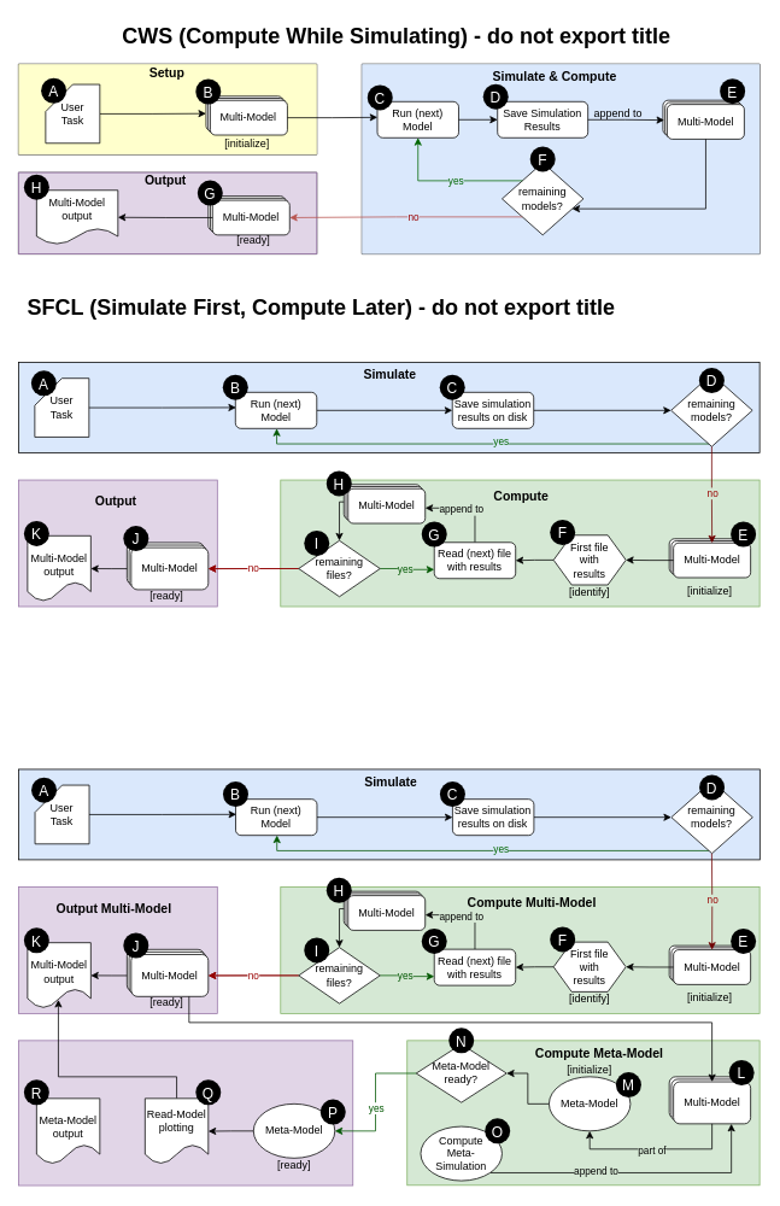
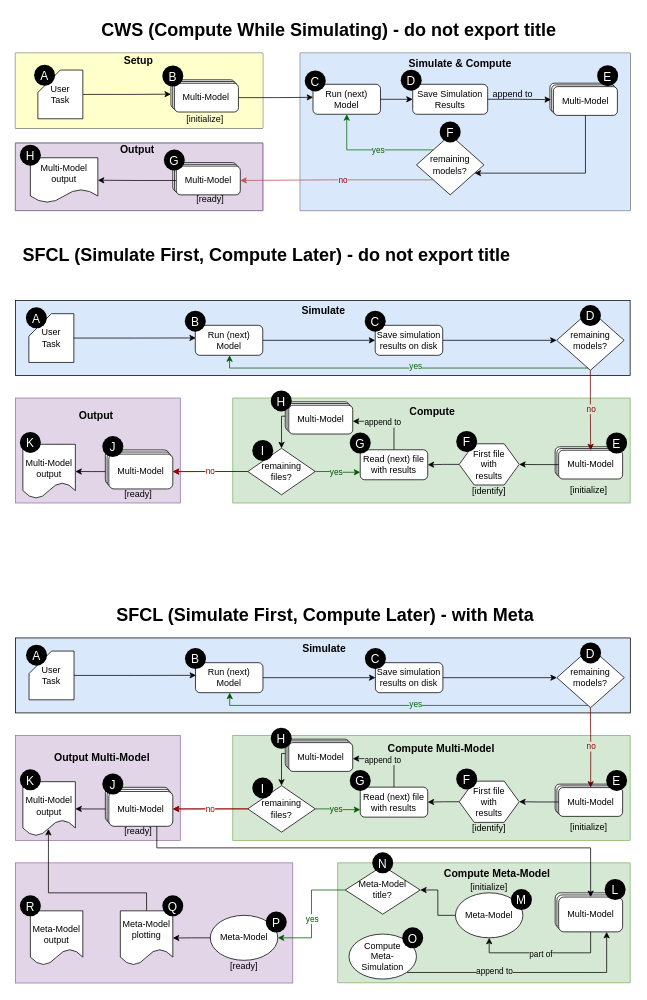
+ <mxCell id="127" value="&lt;h1&gt;&lt;font style=&quot;font-size: 24px;&quot;&gt;SFCL (Simulate First, Compute Later) - with Meta&lt;/font&gt;&lt;/h1&gt;" style="text;html=1;strokeColor=none;fillColor=none;spacing=5;spacingTop=-20;whiteSpace=wrap;overflow=hidden;rounded=0;" parent="1" vertex="1"><mxGeometry x="150" y="800" width="640" height="40" as="geometry" /></mxCell>
- <mxCell id="150" value="&lt;h1 style=&quot;margin-top: 0px;&quot;&gt;&lt;font style=&quot;font-size: 14px;&quot;&gt;Output Multi-Model&lt;/font&gt;&lt;/h1&gt;" style="text;html=1;whiteSpace=wrap;overflow=hidden;rounded=0;" parent="145" vertex="1"><mxGeometry x="40" width="140" height="42.35" as="geometry" /></mxCell>
+ <mxCell id="150" value="&lt;h1 style=&quot;margin-top: 0px;&quot;&gt;&lt;font style=&quot;font-size: 14px;&quot;&gt;Output Multi-Model&lt;/font&gt;&lt;/h1&gt;" style="text;html=1;whiteSpace=wrap;overflow=hidden;rounded=0;" parent="145" vertex="1"><mxGeometry x="50" y="5" width="140" height="42.35" as="geometry" /></mxCell>
- <mxCell id="187" value="Meta-Model&lt;br&gt;ready?" style="rhombus;whiteSpace=wrap;html=1;" parent="1" vertex="1"><mxGeometry x="460" y="1154" width="100" height="64.42" as="geometry" /></mxCell>
+ <mxCell id="187" value="Meta-Model&lt;br&gt;title?" style="rhombus;whiteSpace=wrap;html=1;" parent="1" vertex="1"><mxGeometry x="460" y="1154" width="100" height="64.42" as="geometry" /></mxCell>
- <mxCell id="200" value="Read-Model plotting" style="shape=document;whiteSpace=wrap;html=1;boundedLbl=1;" parent="195" vertex="1"><mxGeometry x="140" y="63.995" width="70" height="72.608" as="geometry" /></mxCell>
+ <mxCell id="200" value="Meta-Model plotting" style="shape=document;whiteSpace=wrap;html=1;boundedLbl=1;" parent="195" vertex="1"><mxGeometry x="140" y="63.995" width="70" height="72.608" as="geometry" /></mxCell>
